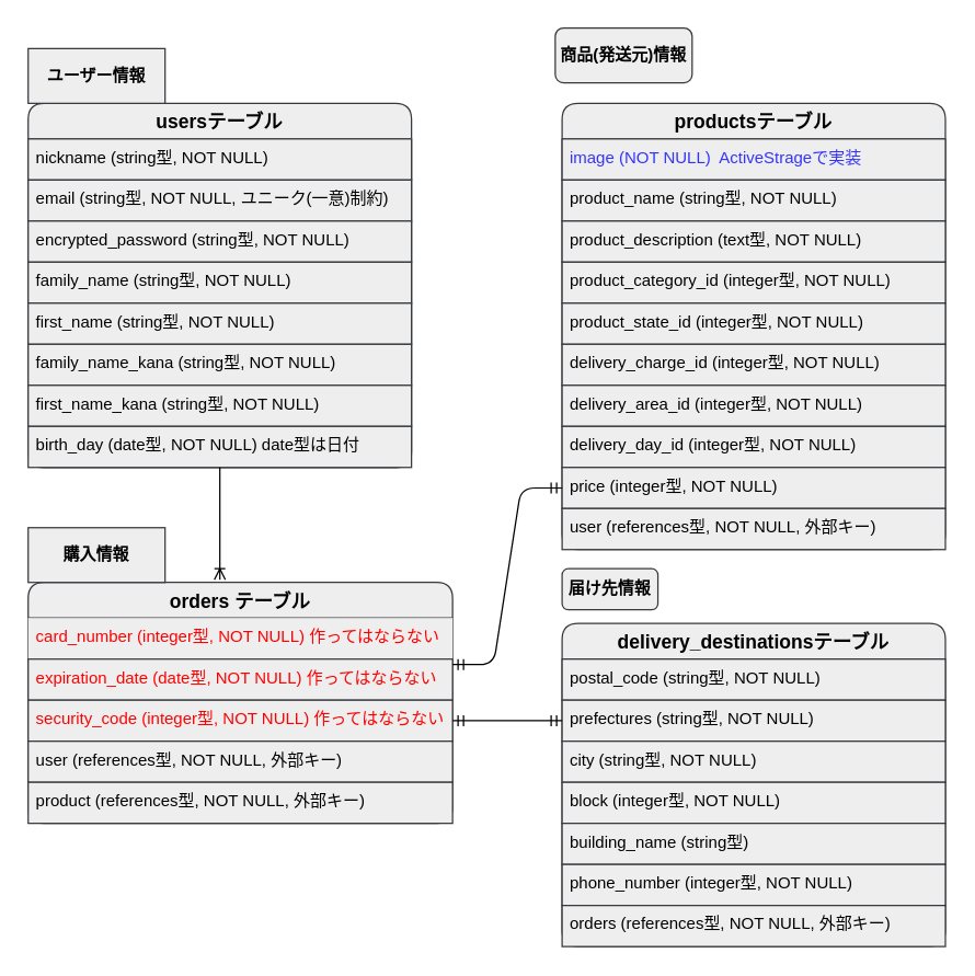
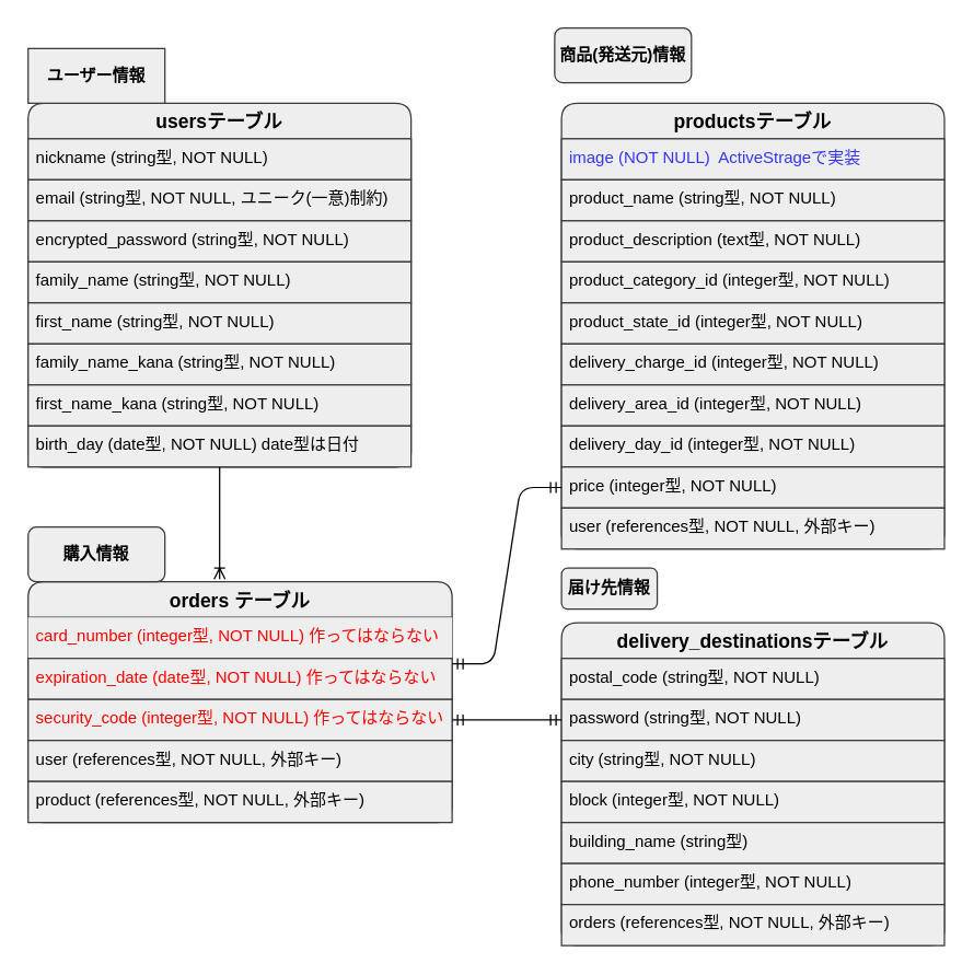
- <mxCell id="41" value="購入情報" style="whiteSpace=wrap;html=1;align=center;glass=0;labelBackgroundColor=none;strokeColor=#36393d;fillColor=#eeeeee;fontColor=#000000;fontStyle=1;rounded=0;" parent="1" vertex="1"><mxGeometry x="20" y="385" width="100" height="40" as="geometry" /></mxCell>
+ <mxCell id="41" value="購入情報" style="whiteSpace=wrap;html=1;align=center;rounded=1;glass=0;labelBackgroundColor=none;strokeColor=#36393d;fillColor=#eeeeee;fontColor=#000000;fontStyle=1" parent="1" vertex="1"><mxGeometry x="20" y="385" width="100" height="40" as="geometry" /></mxCell>
- <mxCell id="32" value="prefectures (string型, NOT NULL)" style="text;strokeColor=#36393d;fillColor=#eeeeee;spacingLeft=4;spacingRight=4;overflow=hidden;rotatable=0;points=[[0,0.5],[1,0.5]];portConstraint=eastwest;fontSize=12;fontColor=#000000;" parent="30" vertex="1"><mxGeometry y="56" width="280" height="30" as="geometry" /></mxCell>
+ <mxCell id="32" value="password (string型, NOT NULL)" style="text;strokeColor=#36393d;fillColor=#eeeeee;spacingLeft=4;spacingRight=4;overflow=hidden;rotatable=0;points=[[0,0.5],[1,0.5]];portConstraint=eastwest;fontSize=12;fontColor=#000000;" parent="30" vertex="1"><mxGeometry y="56" width="280" height="30" as="geometry" /></mxCell>
